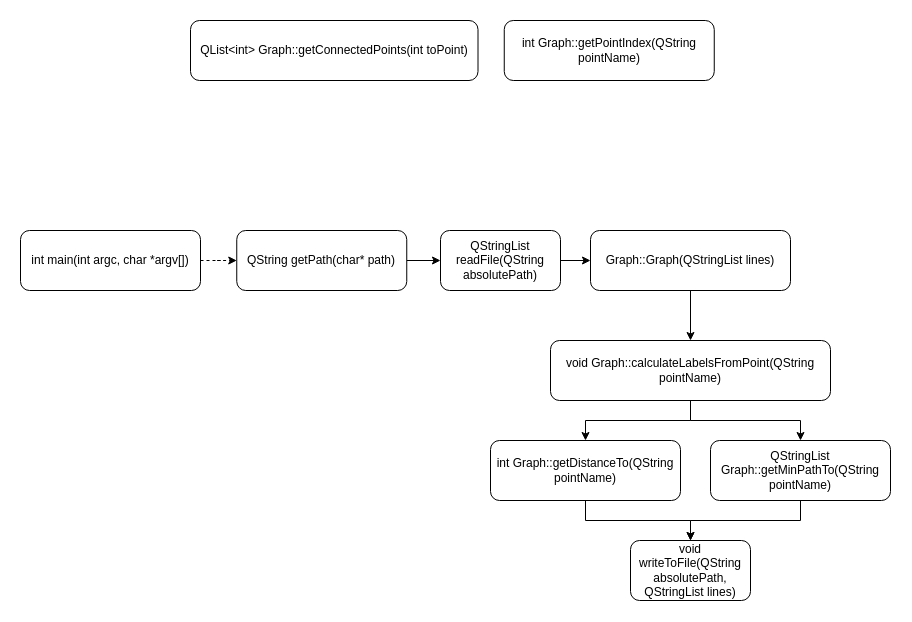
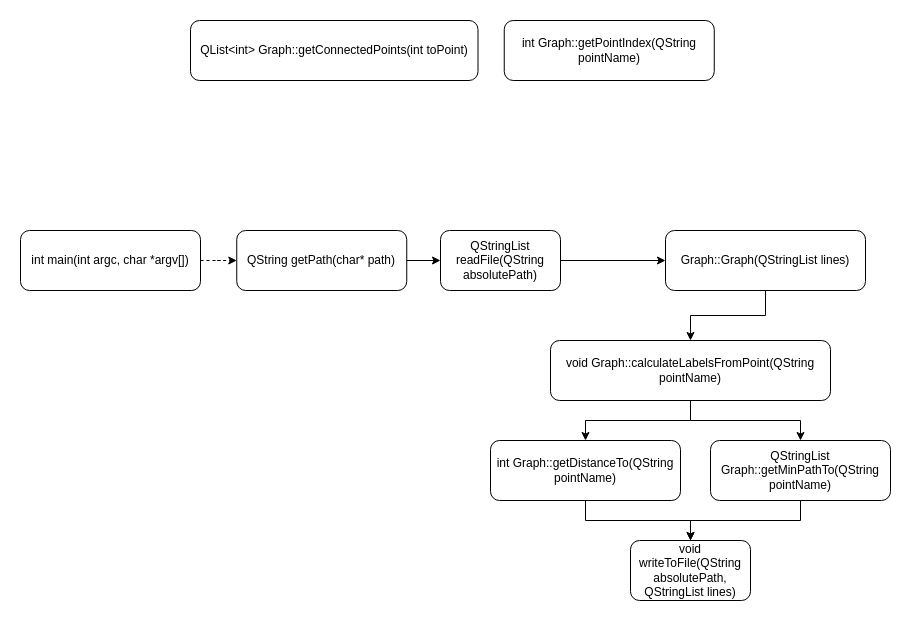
- <mxCell id="18" value="Graph::Graph(QStringList lines)" style="rounded=1;whiteSpace=wrap;html=1;" parent="1" vertex="1"><mxGeometry x="590" y="230" width="200" height="60" as="geometry" /></mxCell>
+ <mxCell id="18" value="Graph::Graph(QStringList lines)" style="rounded=1;whiteSpace=wrap;html=1;" parent="1" vertex="1"><mxGeometry x="665" y="230" width="200" height="60" as="geometry" /></mxCell>
